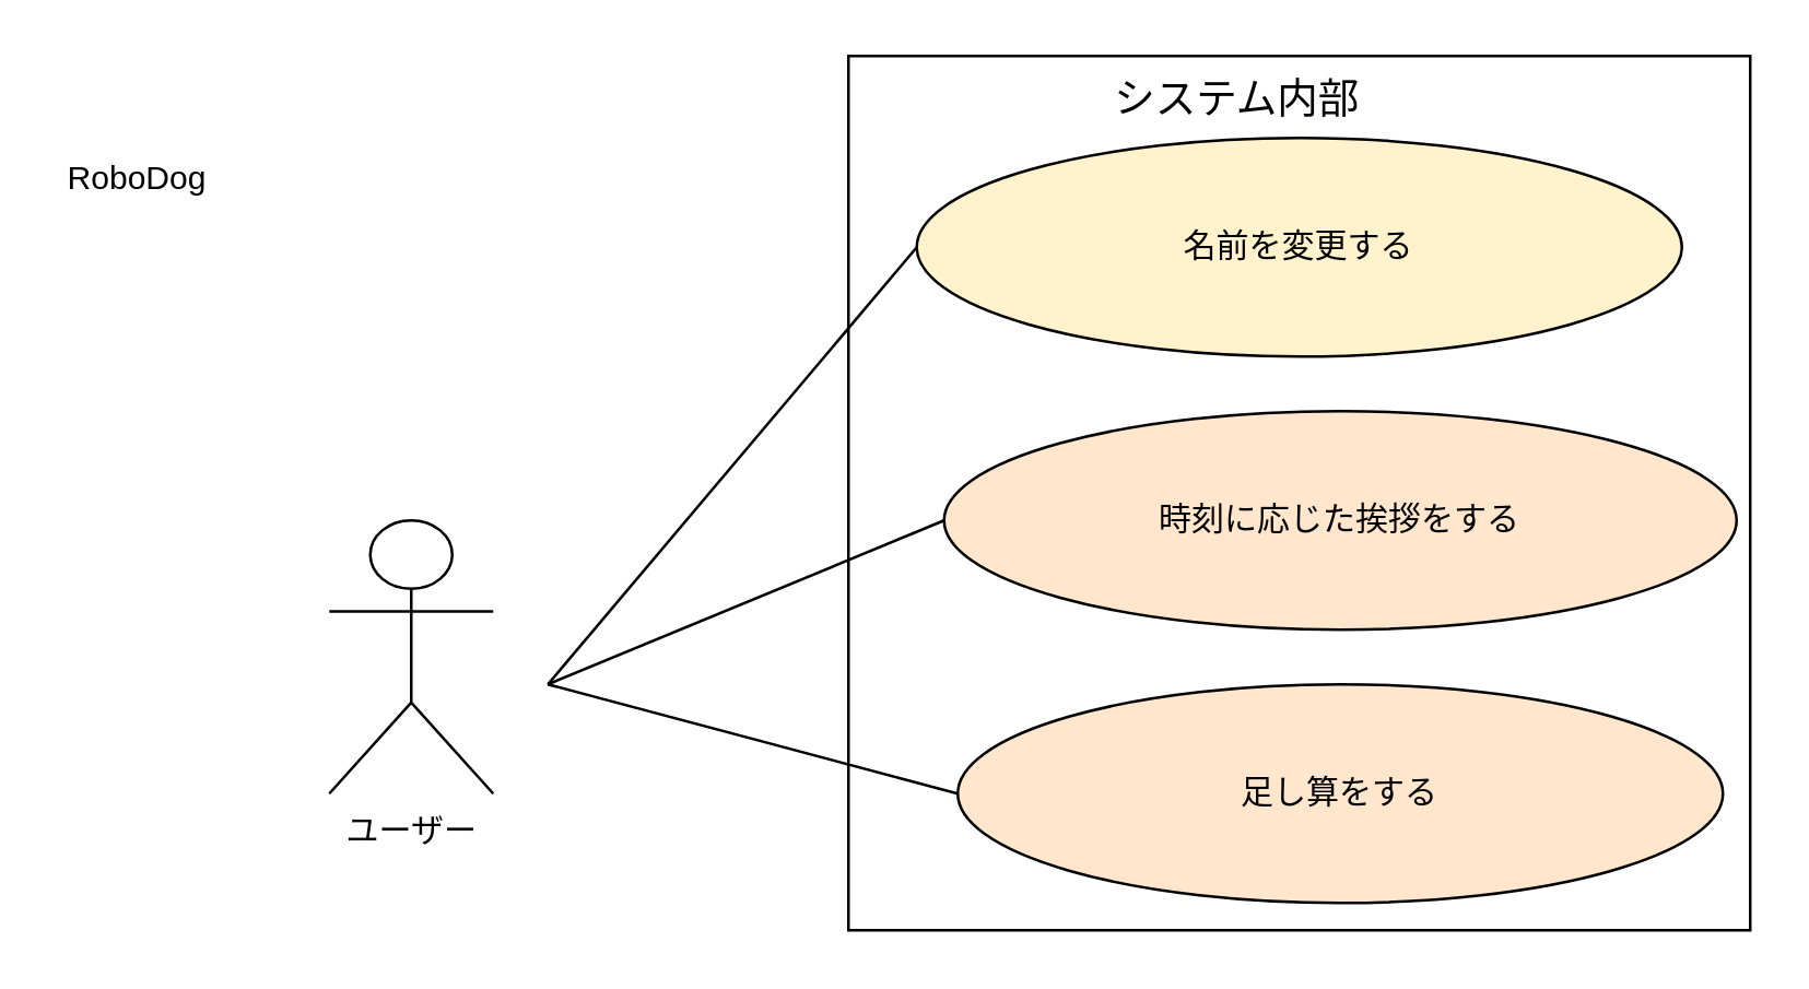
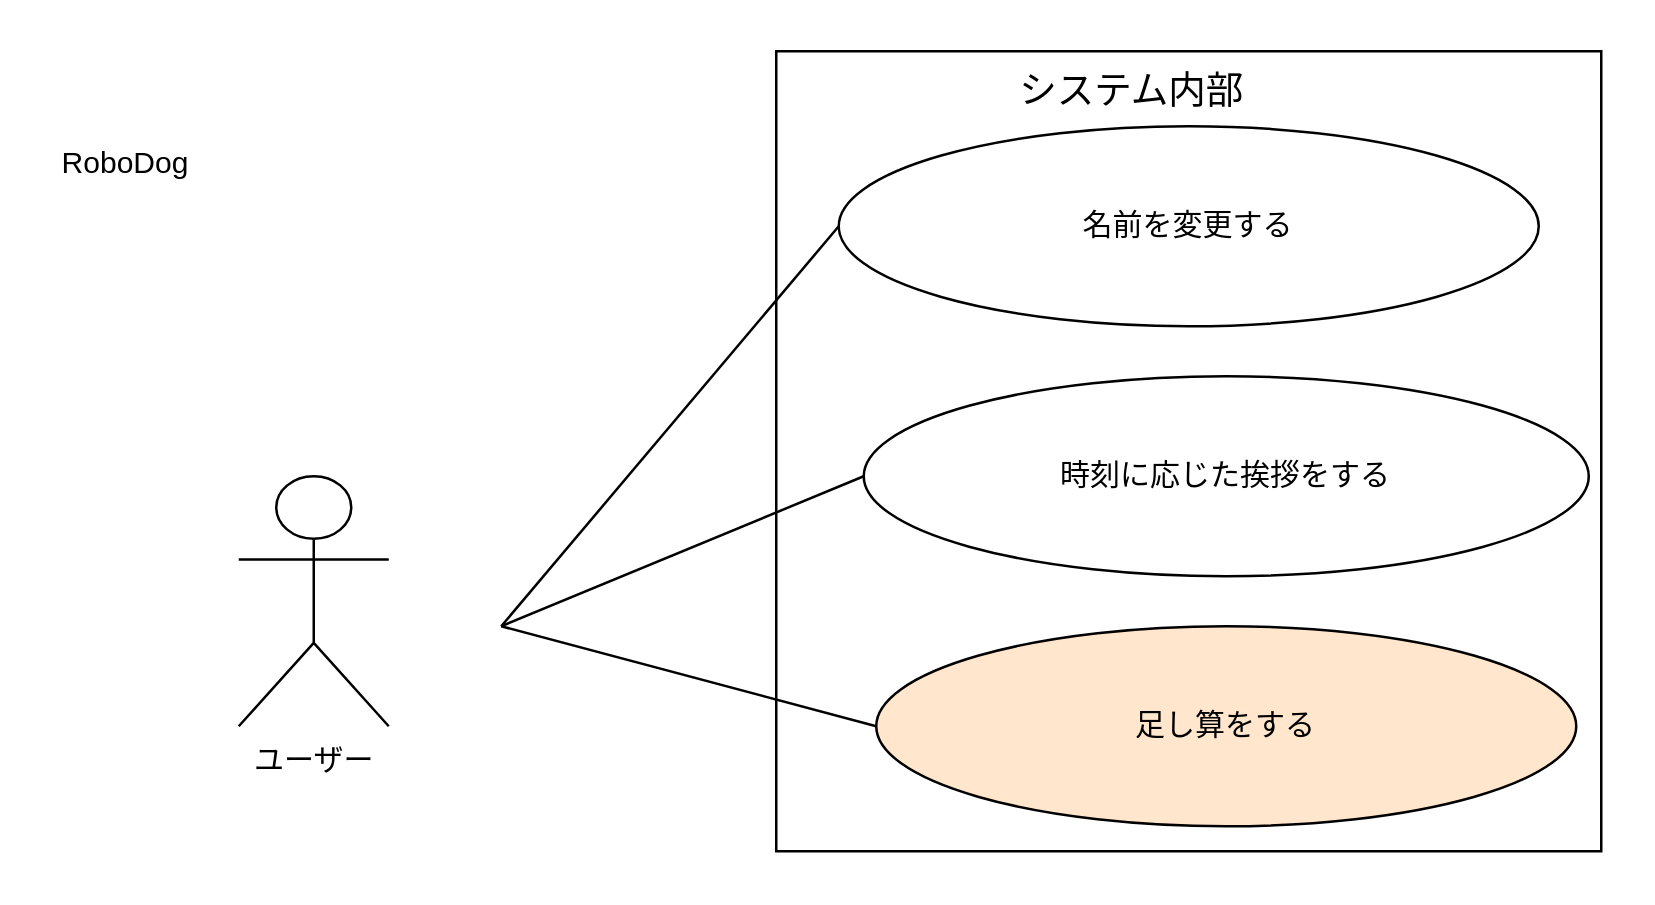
- <mxCell id="10" value="名前を変更する" style="ellipse;whiteSpace=wrap;html=1;fillColor=#fff2cc;" vertex="1" parent="1"><mxGeometry x="335" y="50" width="280" height="80" as="geometry" /></mxCell>
+ <mxCell id="10" value="名前を変更する" style="ellipse;whiteSpace=wrap;html=1;" vertex="1" parent="1"><mxGeometry x="335" y="50" width="280" height="80" as="geometry" /></mxCell>
- <mxCell id="8" value="時刻に応じた挨拶をする" style="ellipse;whiteSpace=wrap;html=1;fillColor=#ffe6cc;" vertex="1" parent="1"><mxGeometry x="345" y="150" width="290" height="80" as="geometry" /></mxCell>
+ <mxCell id="8" value="時刻に応じた挨拶をする" style="ellipse;whiteSpace=wrap;html=1;" vertex="1" parent="1"><mxGeometry x="345" y="150" width="290" height="80" as="geometry" /></mxCell>
- <mxCell id="3" value="&lt;font style=&quot;vertical-align: inherit;&quot; dir=&quot;auto&quot;&gt;&lt;font style=&quot;vertical-align: inherit;&quot; dir=&quot;auto&quot;&gt;ユーザー&lt;/font&gt;&lt;/font&gt;" style="shape=umlActor;verticalLabelPosition=bottom;verticalAlign=top;html=1;outlineConnect=0;" vertex="1" parent="1"><mxGeometry x="120" y="190" width="60" height="100" as="geometry" /></mxCell>
+ <mxCell id="3" value="&lt;font style=&quot;vertical-align: inherit;&quot; dir=&quot;auto&quot;&gt;&lt;font style=&quot;vertical-align: inherit;&quot; dir=&quot;auto&quot;&gt;ユーザー&lt;/font&gt;&lt;/font&gt;" style="shape=umlActor;verticalLabelPosition=bottom;verticalAlign=top;html=1;outlineConnect=0;" vertex="1" parent="1"><mxGeometry x="95" y="190" width="60" height="100" as="geometry" /></mxCell>
